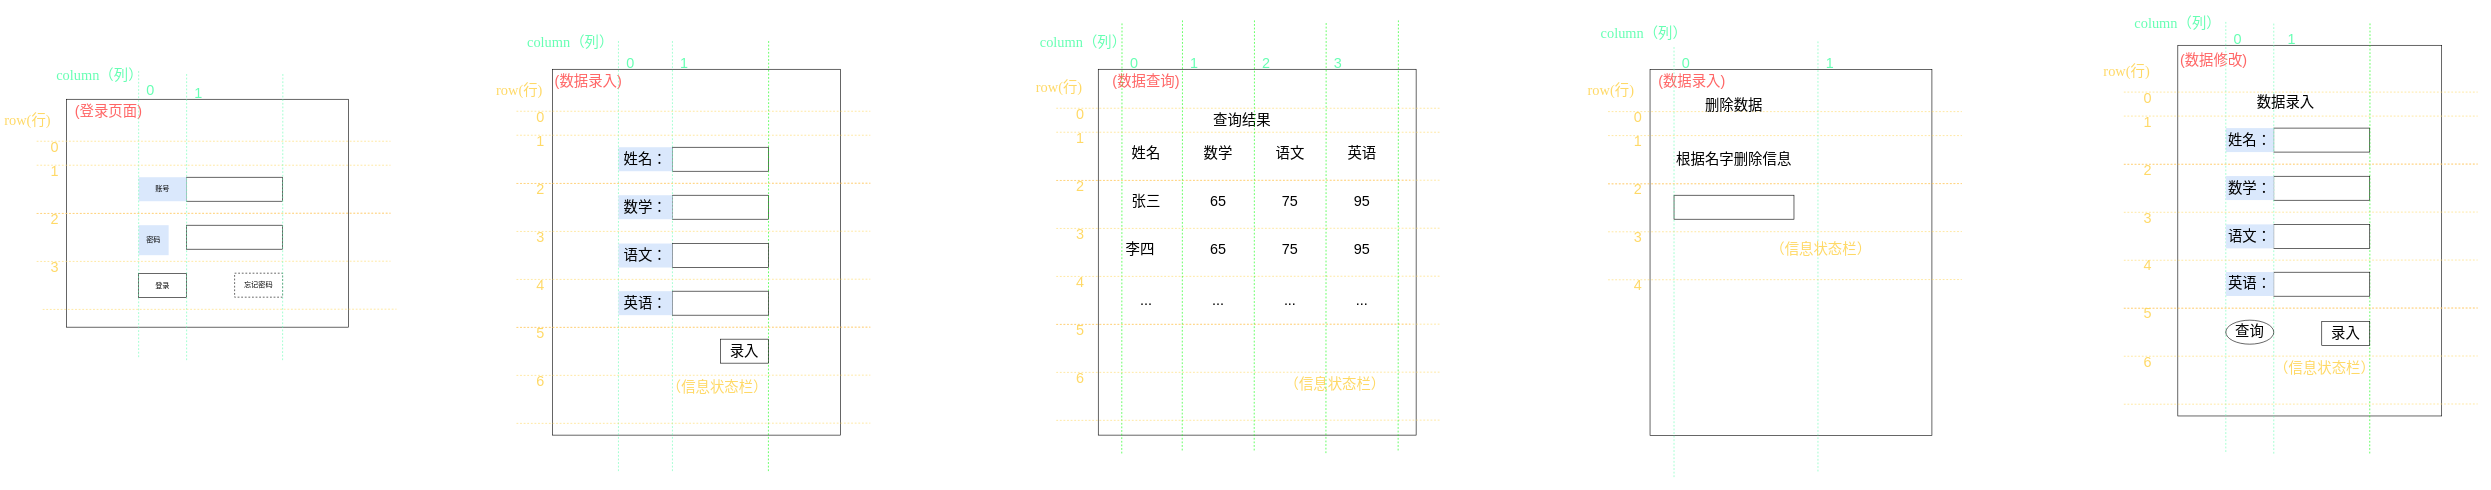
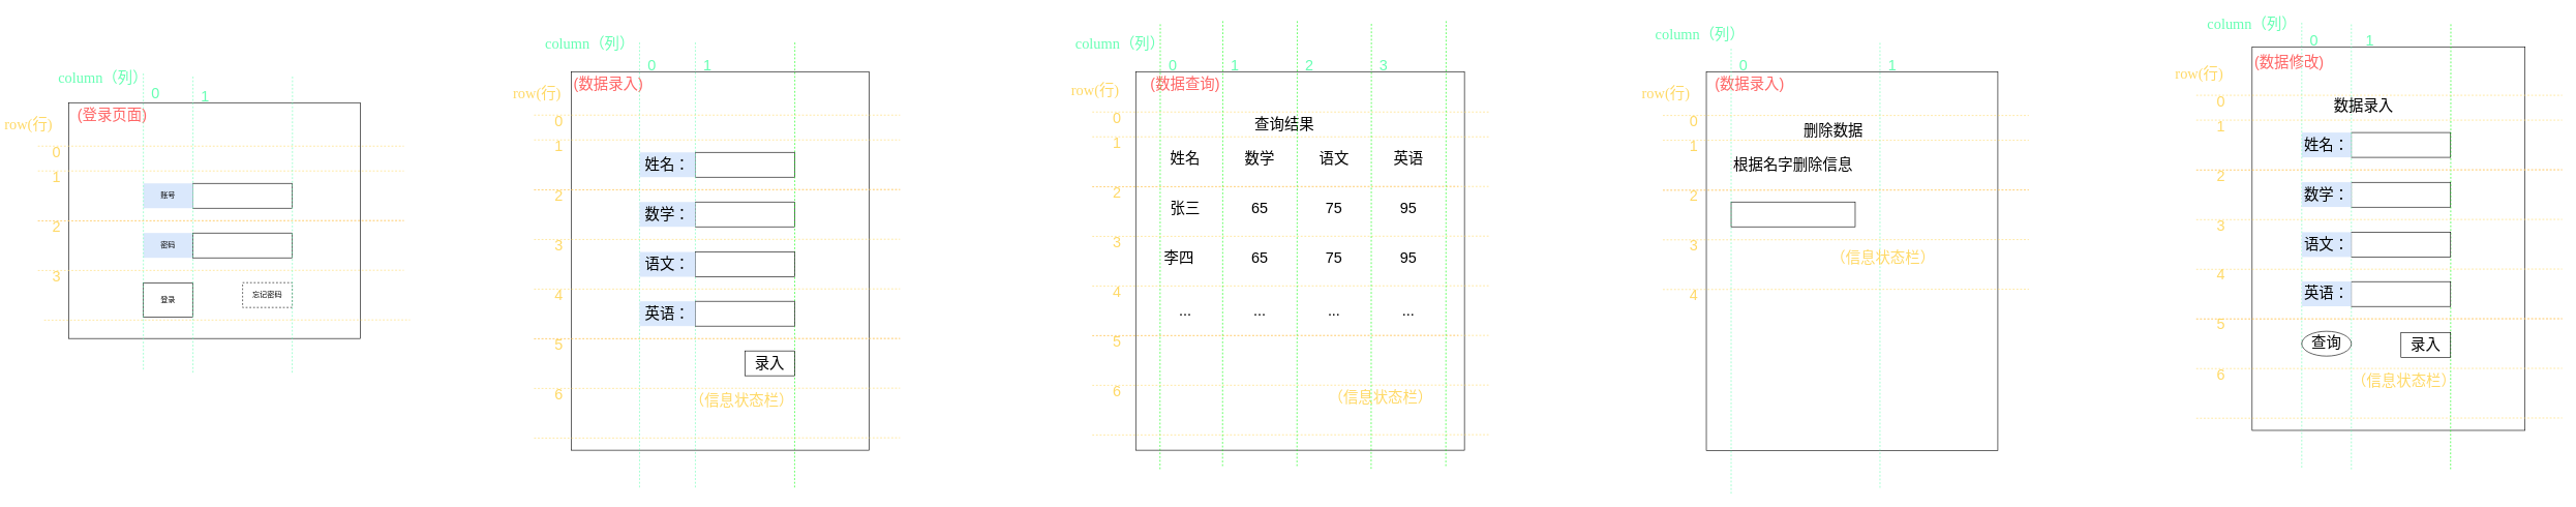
- <mxCell id="132" value="删除数据" style="text;html=1;strokeColor=none;fillColor=none;align=center;verticalAlign=middle;whiteSpace=wrap;rounded=0;fontSize=24;" parent="1" vertex="1"><mxGeometry x="2825" y="157" width="130" height="20" as="geometry" /></mxCell>
+ <mxCell id="132" value="删除数据" style="text;html=1;strokeColor=none;fillColor=none;align=center;verticalAlign=middle;whiteSpace=wrap;rounded=0;fontSize=24;" parent="1" vertex="1"><mxGeometry x="2890" y="192" width="130" height="20" as="geometry" /></mxCell>
- <mxCell id="5" value="密码" style="text;html=1;strokeColor=none;fillColor=#dae8fc;align=center;verticalAlign=middle;whiteSpace=wrap;rounded=0;" parent="1" vertex="1"><mxGeometry x="230" y="367" width="50" height="50" as="geometry" /></mxCell>
+ <mxCell id="5" value="密码" style="text;html=1;strokeColor=none;fillColor=#dae8fc;align=center;verticalAlign=middle;whiteSpace=wrap;rounded=0;" parent="1" vertex="1"><mxGeometry x="230" y="367" width="80" height="40" as="geometry" /></mxCell>
- <mxCell id="7" value="登录" style="rounded=0;whiteSpace=wrap;html=1;fillColor=none;" parent="1" vertex="1"><mxGeometry x="230" y="447.57" width="80" height="40" as="geometry" /></mxCell>
+ <mxCell id="7" value="登录" style="rounded=0;whiteSpace=wrap;html=1;fillColor=none;" parent="1" vertex="1"><mxGeometry x="230" y="447.57" width="80" height="55" as="geometry" /></mxCell>
